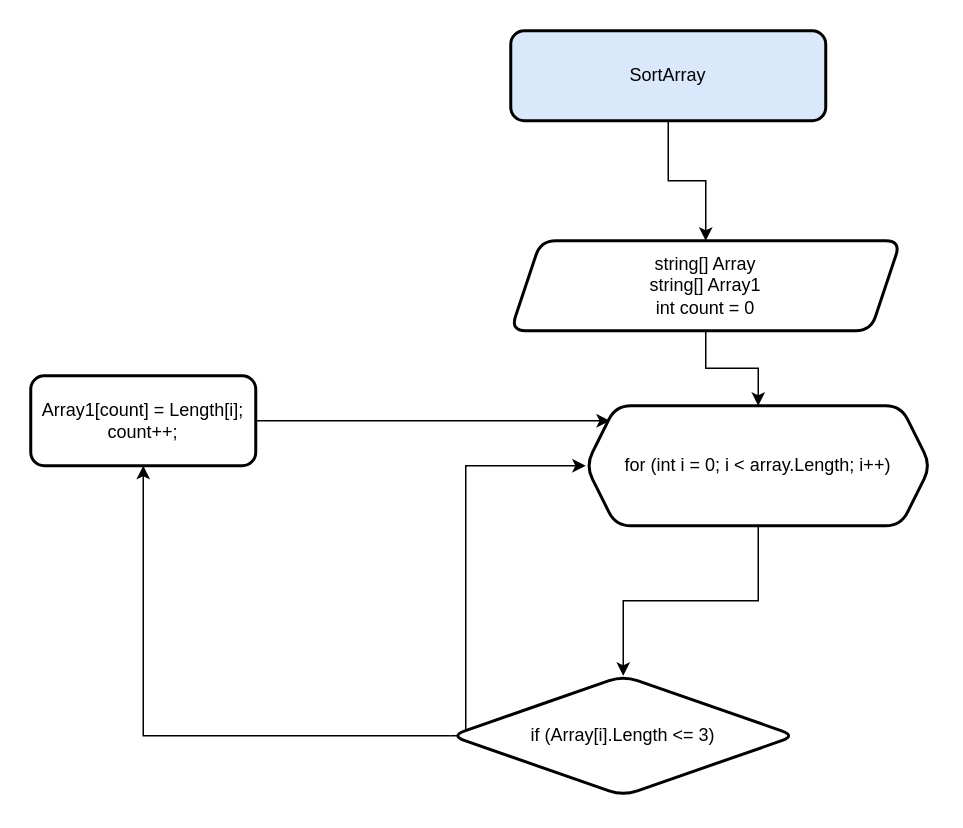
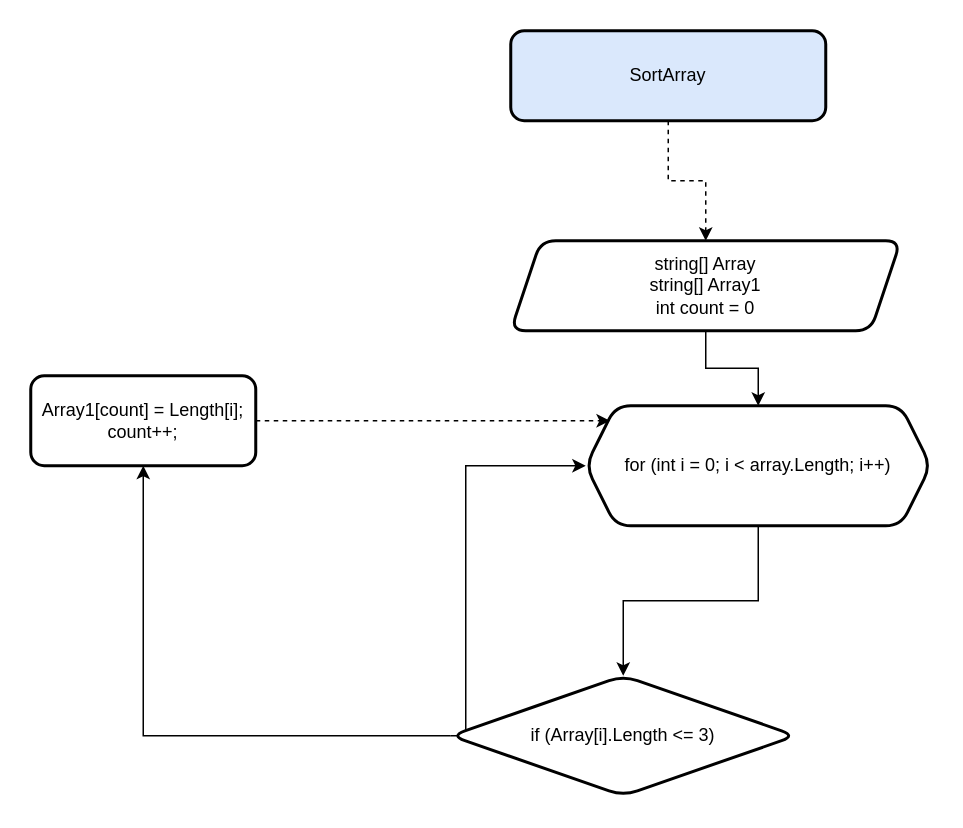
- <mxCell id="2" style="edgeStyle=orthogonalEdgeStyle;rounded=0;orthogonalLoop=1;jettySize=auto;html=1;exitX=0.5;exitY=1;exitDx=0;exitDy=0;entryX=0.5;entryY=0;entryDx=0;entryDy=0;" edge="1" parent="1" source="3" target="5"><mxGeometry relative="1" as="geometry" /></mxCell>
+ <mxCell id="2" style="edgeStyle=orthogonalEdgeStyle;rounded=0;orthogonalLoop=1;jettySize=auto;html=1;exitX=0.5;exitY=1;exitDx=0;exitDy=0;entryX=0.5;entryY=0;entryDx=0;entryDy=0;dashed=1;" edge="1" parent="1" source="3" target="5"><mxGeometry relative="1" as="geometry" /></mxCell>
- <mxCell id="11" style="edgeStyle=orthogonalEdgeStyle;rounded=0;orthogonalLoop=1;jettySize=auto;html=1;entryX=0.07;entryY=0.125;entryDx=0;entryDy=0;entryPerimeter=0;" edge="1" parent="1" source="12" target="7"><mxGeometry relative="1" as="geometry" /></mxCell>
+ <mxCell id="11" style="edgeStyle=orthogonalEdgeStyle;rounded=0;orthogonalLoop=1;jettySize=auto;html=1;entryX=0.07;entryY=0.125;entryDx=0;entryDy=0;entryPerimeter=0;dashed=1;" edge="1" parent="1" source="12" target="7"><mxGeometry relative="1" as="geometry" /></mxCell>
